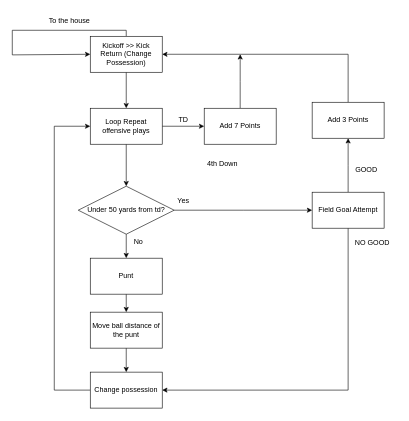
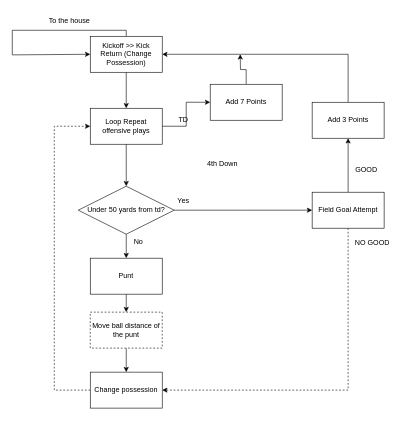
- <mxCell id="30" value="Add 7 Points" style="rounded=0;whiteSpace=wrap;html=1;" vertex="1" parent="1"><mxGeometry x="340" y="180" width="120" height="60" as="geometry" /></mxCell>
+ <mxCell id="30" value="Add 7 Points" style="rounded=0;whiteSpace=wrap;html=1;" vertex="1" parent="1"><mxGeometry x="350" y="140" width="120" height="60" as="geometry" /></mxCell>
- <mxCell id="20" style="edgeStyle=orthogonalEdgeStyle;rounded=0;orthogonalLoop=1;jettySize=auto;html=1;exitX=0;exitY=0.5;exitDx=0;exitDy=0;entryX=0;entryY=0.5;entryDx=0;entryDy=0;" edge="1" parent="1" source="21" target="4"><mxGeometry relative="1" as="geometry"><Array as="points"><mxPoint x="90" y="650" /><mxPoint x="90" y="210" /></Array></mxGeometry></mxCell>
+ <mxCell id="20" style="edgeStyle=orthogonalEdgeStyle;rounded=0;orthogonalLoop=1;jettySize=auto;html=1;exitX=0;exitY=0.5;exitDx=0;exitDy=0;entryX=0;entryY=0.5;entryDx=0;entryDy=0;dashed=1;" edge="1" parent="1" source="21" target="4"><mxGeometry relative="1" as="geometry"><Array as="points"><mxPoint x="90" y="650" /><mxPoint x="90" y="210" /></Array></mxGeometry></mxCell>
- <mxCell id="19" value="Move ball distance of the punt" style="rounded=0;whiteSpace=wrap;html=1;" vertex="1" parent="1"><mxGeometry x="150" y="520" width="120" height="60" as="geometry" /></mxCell>
+ <mxCell id="19" value="Move ball distance of the punt" style="rounded=0;whiteSpace=wrap;html=1;dashed=1;" vertex="1" parent="1"><mxGeometry x="150" y="520" width="120" height="60" as="geometry" /></mxCell>
- <mxCell id="10" style="edgeStyle=orthogonalEdgeStyle;rounded=0;orthogonalLoop=1;jettySize=auto;html=1;exitX=0.5;exitY=1;exitDx=0;exitDy=0;entryX=1;entryY=0.5;entryDx=0;entryDy=0;" edge="1" parent="1" source="11" target="21"><mxGeometry relative="1" as="geometry" /></mxCell>
+ <mxCell id="10" style="edgeStyle=orthogonalEdgeStyle;rounded=0;orthogonalLoop=1;jettySize=auto;html=1;exitX=0.5;exitY=1;exitDx=0;exitDy=0;entryX=1;entryY=0.5;entryDx=0;entryDy=0;dashed=1;" edge="1" parent="1" source="11" target="21"><mxGeometry relative="1" as="geometry" /></mxCell>
